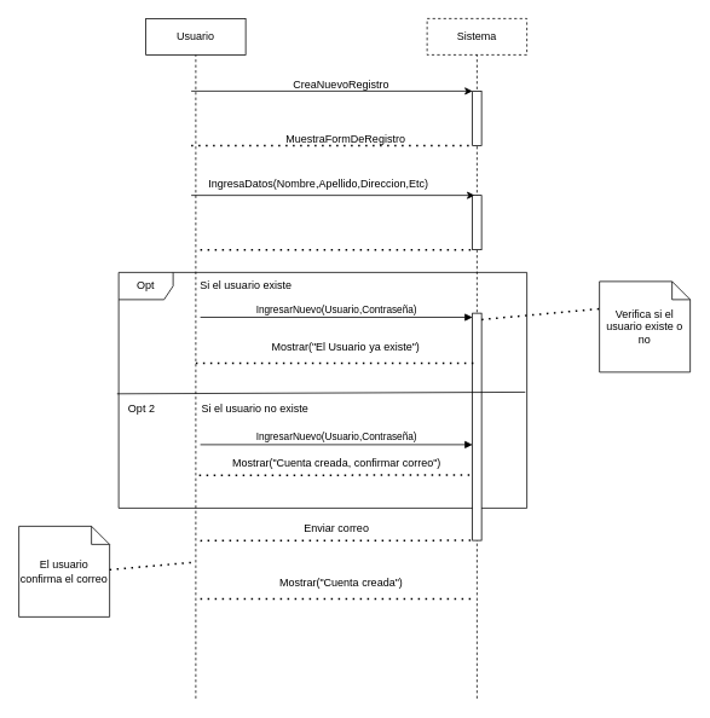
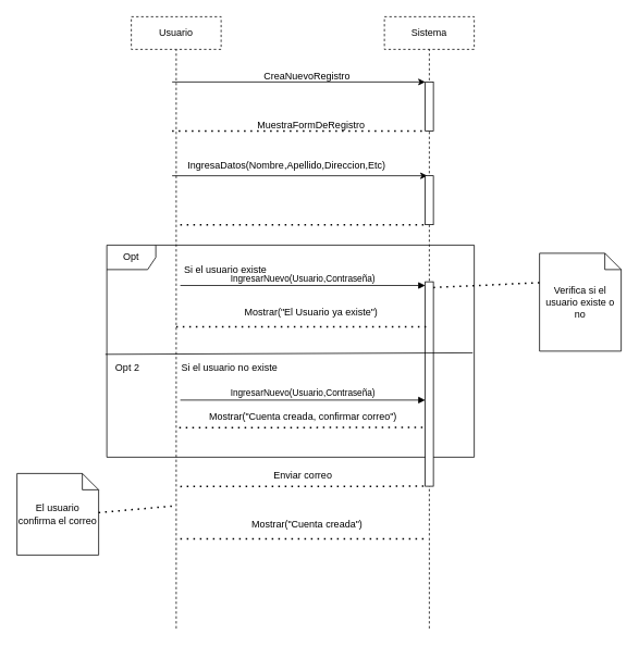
- <mxCell id="2" value="Usuario" style="rounded=0;whiteSpace=wrap;html=1;" vertex="1" parent="1"><mxGeometry x="160" y="20" width="110" height="40" as="geometry" /></mxCell>
+ <mxCell id="2" value="Usuario" style="rounded=0;whiteSpace=wrap;html=1;dashed=1;" vertex="1" parent="1"><mxGeometry x="160" y="20" width="110" height="40" as="geometry" /></mxCell>
- <mxCell id="19" value="Si el usuario existe" style="text;html=1;align=center;verticalAlign=middle;resizable=0;points=[];autosize=1;strokeColor=none;fillColor=none;" vertex="1" parent="1"><mxGeometry x="210" y="300" width="120" height="30" as="geometry" /></mxCell>
+ <mxCell id="19" value="Si el usuario existe" style="text;html=1;align=center;verticalAlign=middle;resizable=0;points=[];autosize=1;strokeColor=none;fillColor=none;" vertex="1" parent="1"><mxGeometry x="215" y="315" width="120" height="30" as="geometry" /></mxCell>
- <mxCell id="14" value="Verifica si el usuario existe o no" style="shape=note;size=20;whiteSpace=wrap;html=1;" vertex="1" parent="1"><mxGeometry x="660" y="310" width="100" height="100" as="geometry" /></mxCell>
+ <mxCell id="14" value="Verifica si el usuario existe o no" style="shape=note;size=20;whiteSpace=wrap;html=1;" vertex="1" parent="1"><mxGeometry x="660" y="310" width="100" height="120" as="geometry" /></mxCell>
